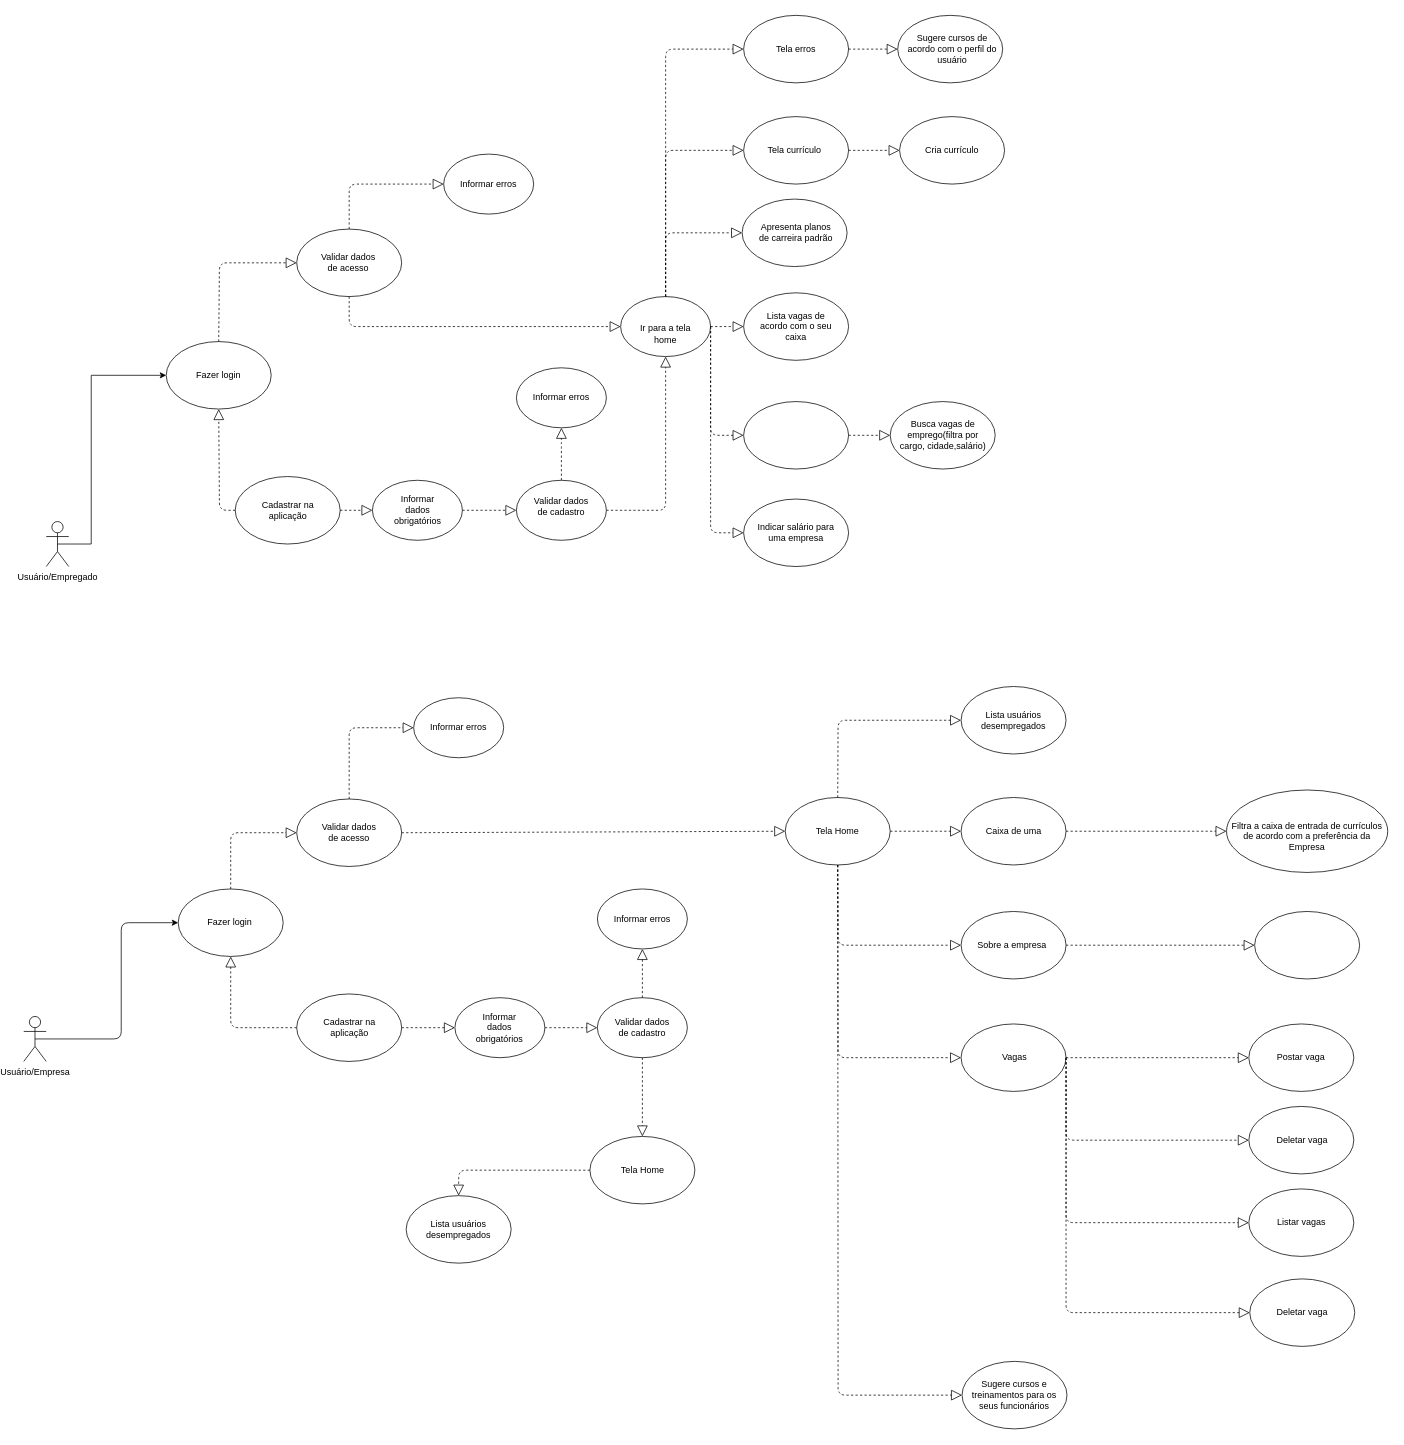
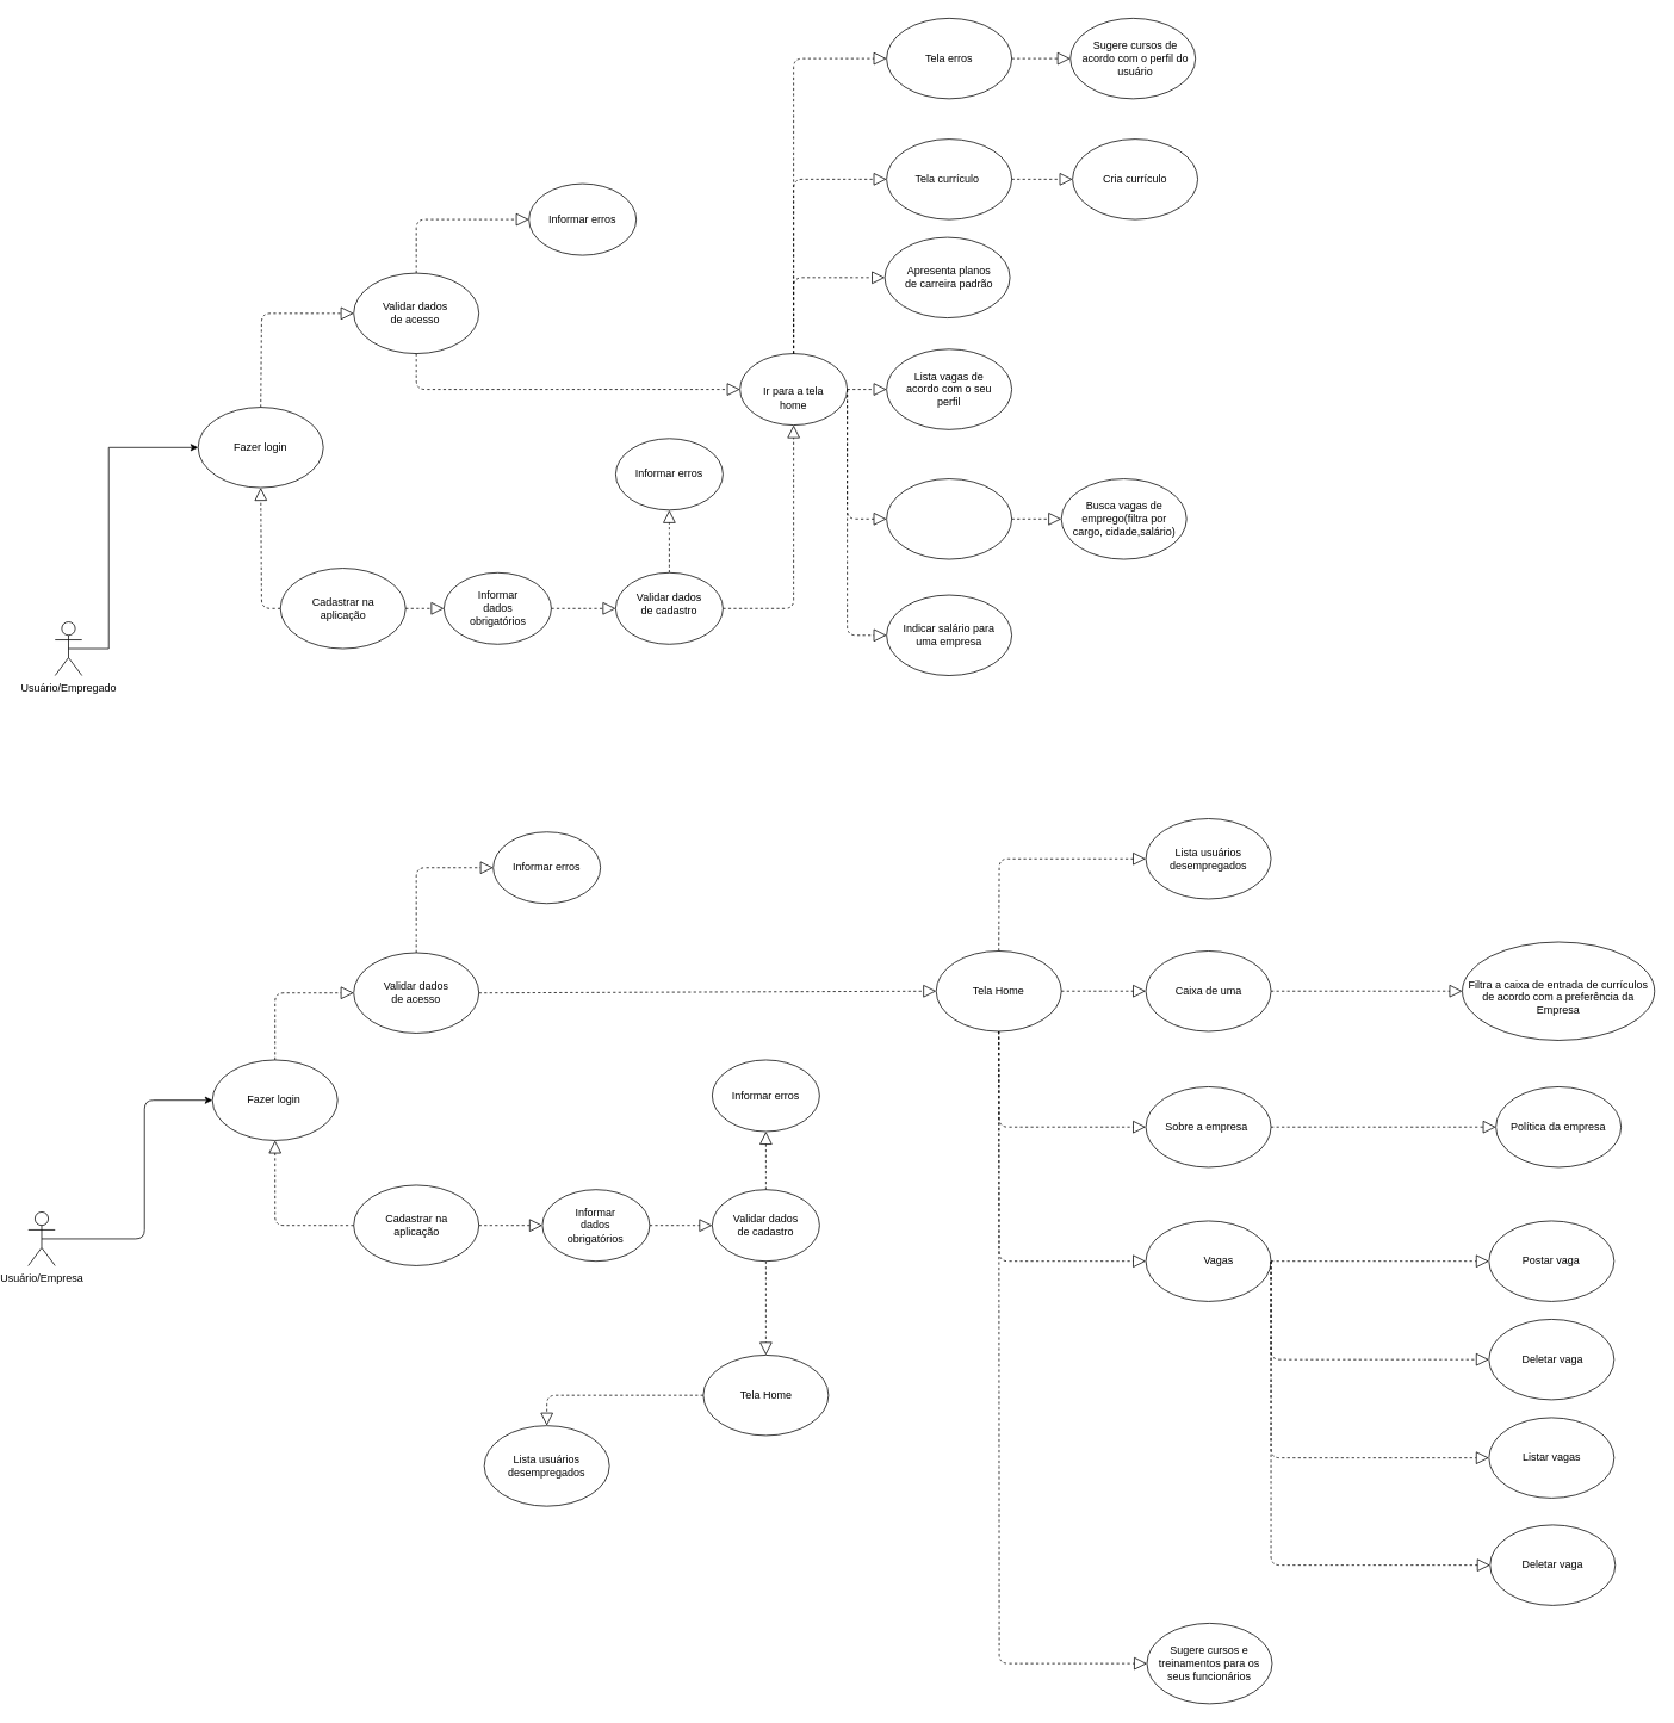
- <mxCell id="46" value="Lista vagas de acordo com o seu caixa" style="text;html=1;strokeColor=none;fillColor=none;align=center;verticalAlign=middle;whiteSpace=wrap;rounded=0;" parent="1" vertex="1"><mxGeometry x="995" y="430" width="110" height="10" as="geometry" /></mxCell>
+ <mxCell id="46" value="Lista vagas de acordo com o seu perfil" style="text;html=1;strokeColor=none;fillColor=none;align=center;verticalAlign=middle;whiteSpace=wrap;rounded=0;" parent="1" vertex="1"><mxGeometry x="995" y="430" width="110" height="10" as="geometry" /></mxCell>
+ <mxCell id="98" value="Política da empresa" style="text;html=1;strokeColor=none;fillColor=none;align=center;verticalAlign=middle;whiteSpace=wrap;rounded=0;" parent="1" vertex="1"><mxGeometry x="1669.25" y="1250" width="124.5" height="20" as="geometry" /></mxCell>
- <mxCell id="102" value="Vagas" style="text;html=1;strokeColor=none;fillColor=none;align=center;verticalAlign=middle;whiteSpace=wrap;rounded=0;" parent="1" vertex="1"><mxGeometry x="1295" y="1400" width="92.5" height="20" as="geometry" /></mxCell>
+ <mxCell id="102" value="Vagas" style="text;html=1;strokeColor=none;fillColor=none;align=center;verticalAlign=middle;whiteSpace=wrap;rounded=0;" parent="1" vertex="1"><mxGeometry x="1305" y="1400" width="92.5" height="20" as="geometry" /></mxCell>
